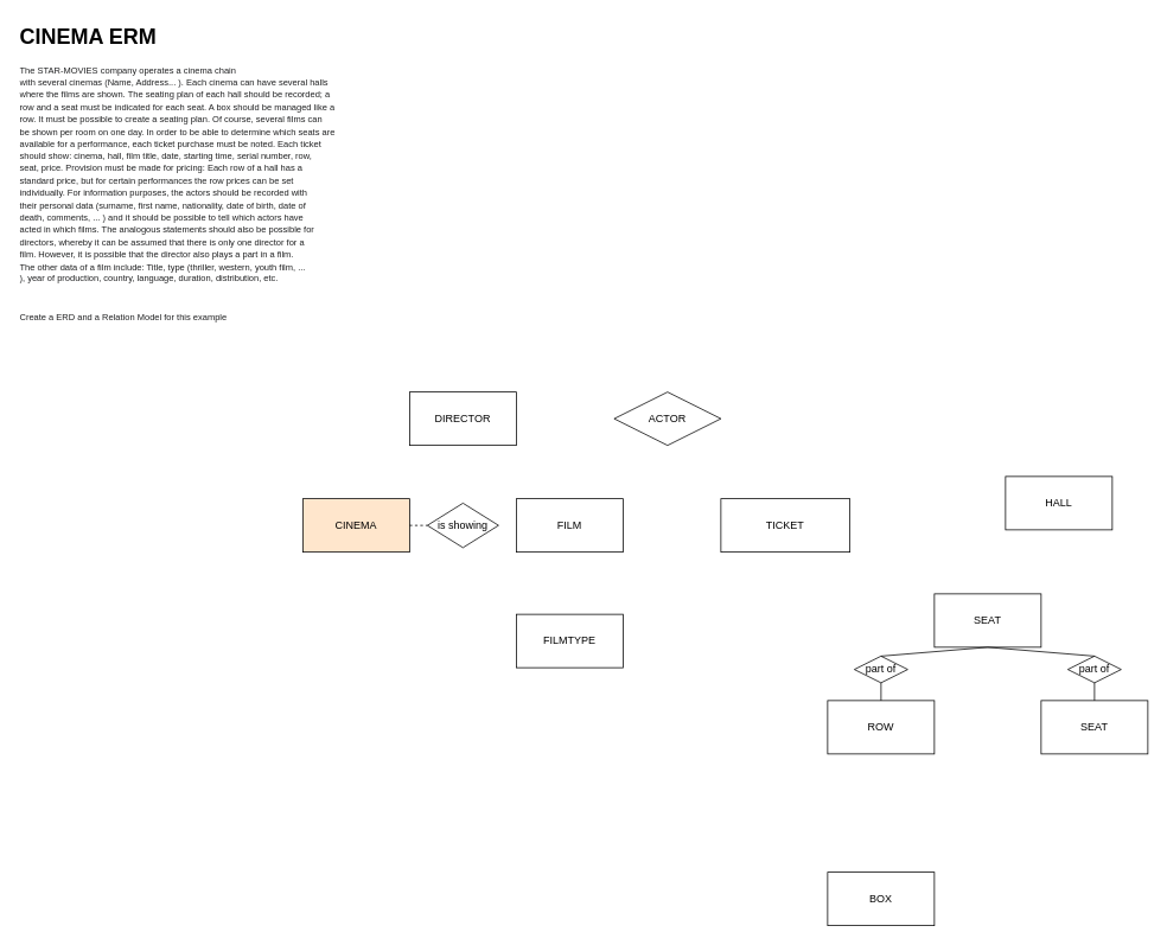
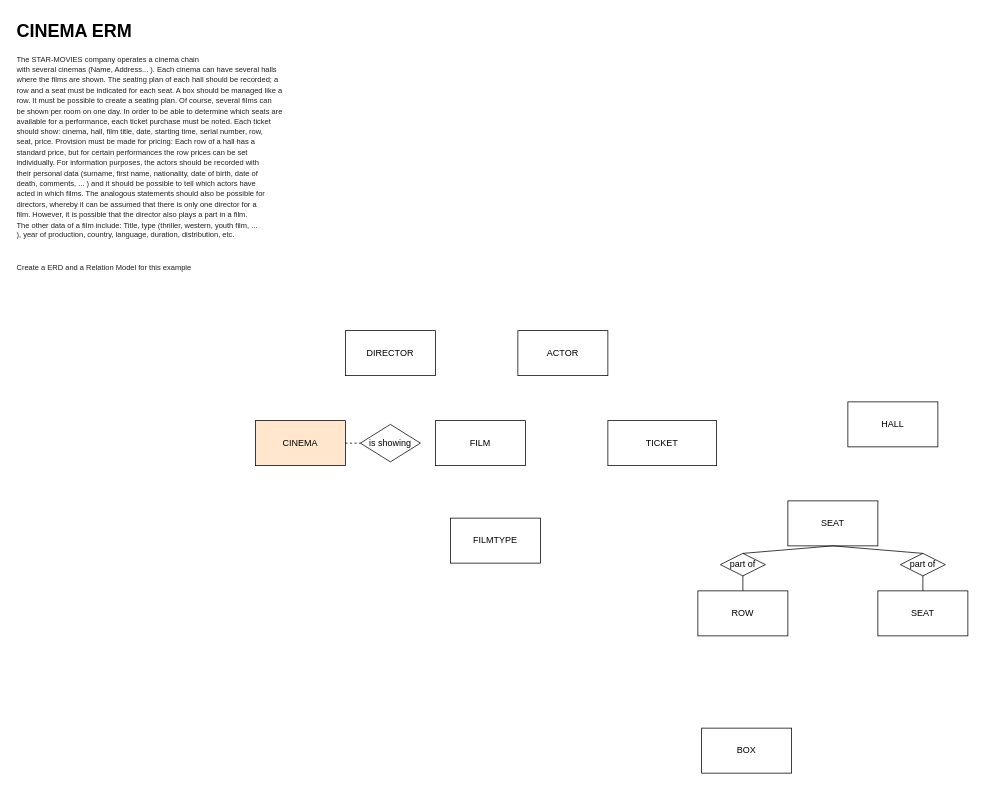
- <mxCell id="17" value="ACTOR" style="rhombus;whiteSpace=wrap;html=1;" vertex="1" parent="1"><mxGeometry x="690" y="440" width="120" height="60" as="geometry" /></mxCell>
+ <mxCell id="17" value="ACTOR" style="rounded=0;whiteSpace=wrap;html=1;" vertex="1" parent="1"><mxGeometry x="690" y="440" width="120" height="60" as="geometry" /></mxCell>
- <mxCell id="20" value="FILMTYPE" style="whiteSpace=wrap;html=1;" vertex="1" parent="1"><mxGeometry x="580" y="690" width="120" height="60" as="geometry" /></mxCell>
+ <mxCell id="20" value="FILMTYPE" style="whiteSpace=wrap;html=1;" vertex="1" parent="1"><mxGeometry x="600" y="690" width="120" height="60" as="geometry" /></mxCell>
- <mxCell id="15" value="BOX" style="rounded=0;whiteSpace=wrap;html=1;" vertex="1" parent="1"><mxGeometry x="930" y="980" width="120" height="60" as="geometry" /></mxCell>
+ <mxCell id="15" value="BOX" style="rounded=0;whiteSpace=wrap;html=1;" vertex="1" parent="1"><mxGeometry x="935" y="970" width="120" height="60" as="geometry" /></mxCell>
